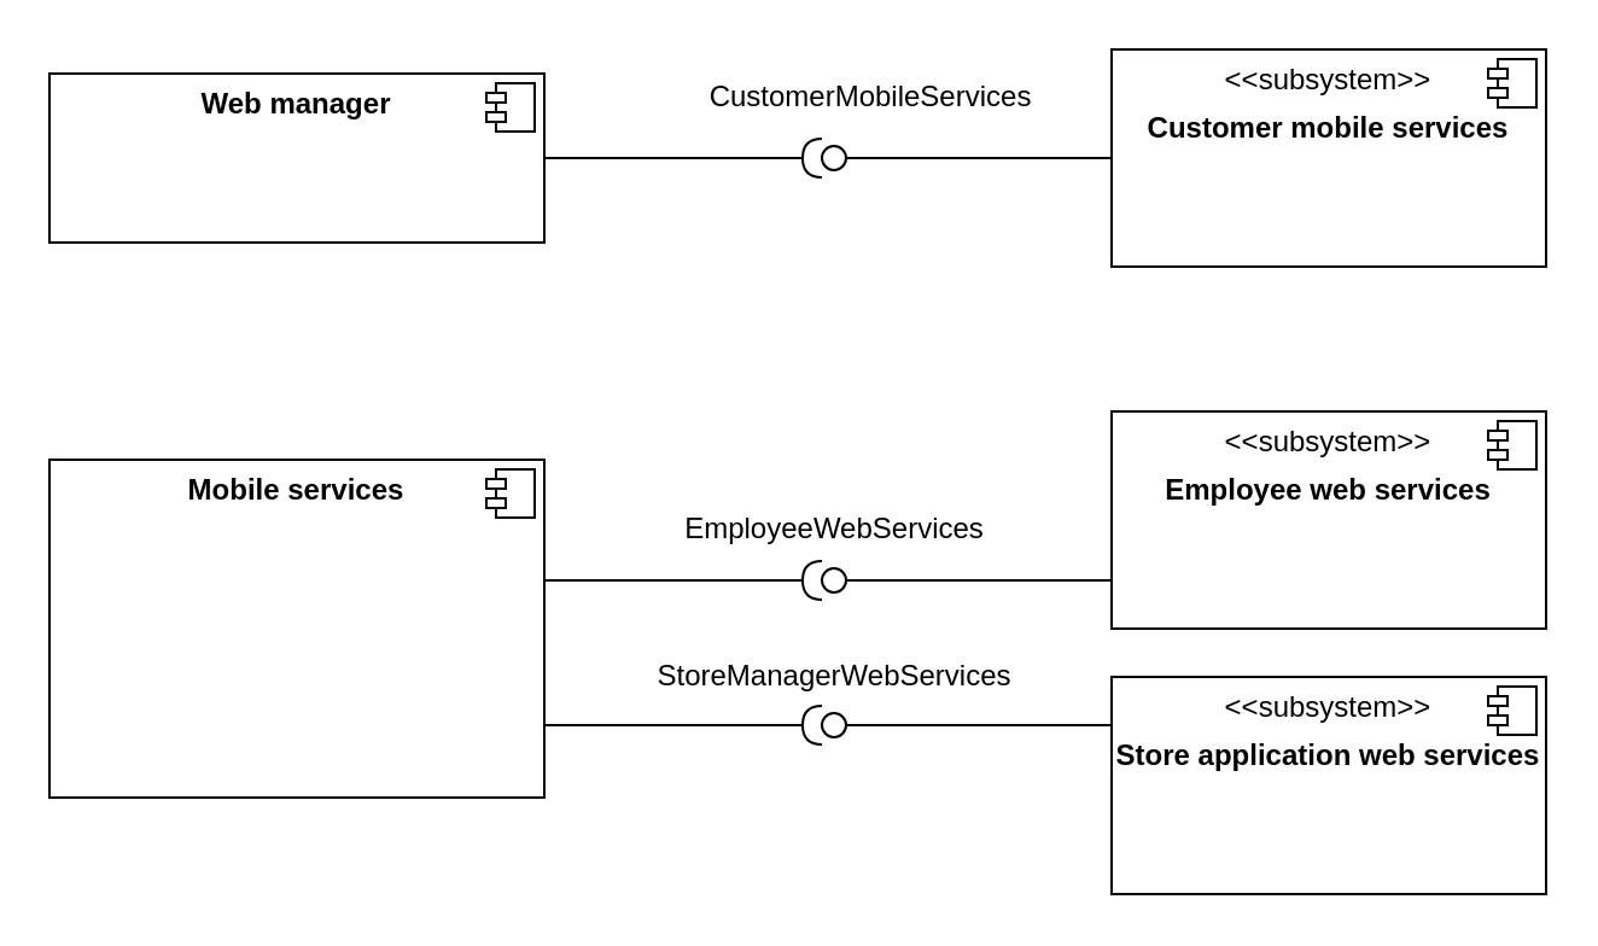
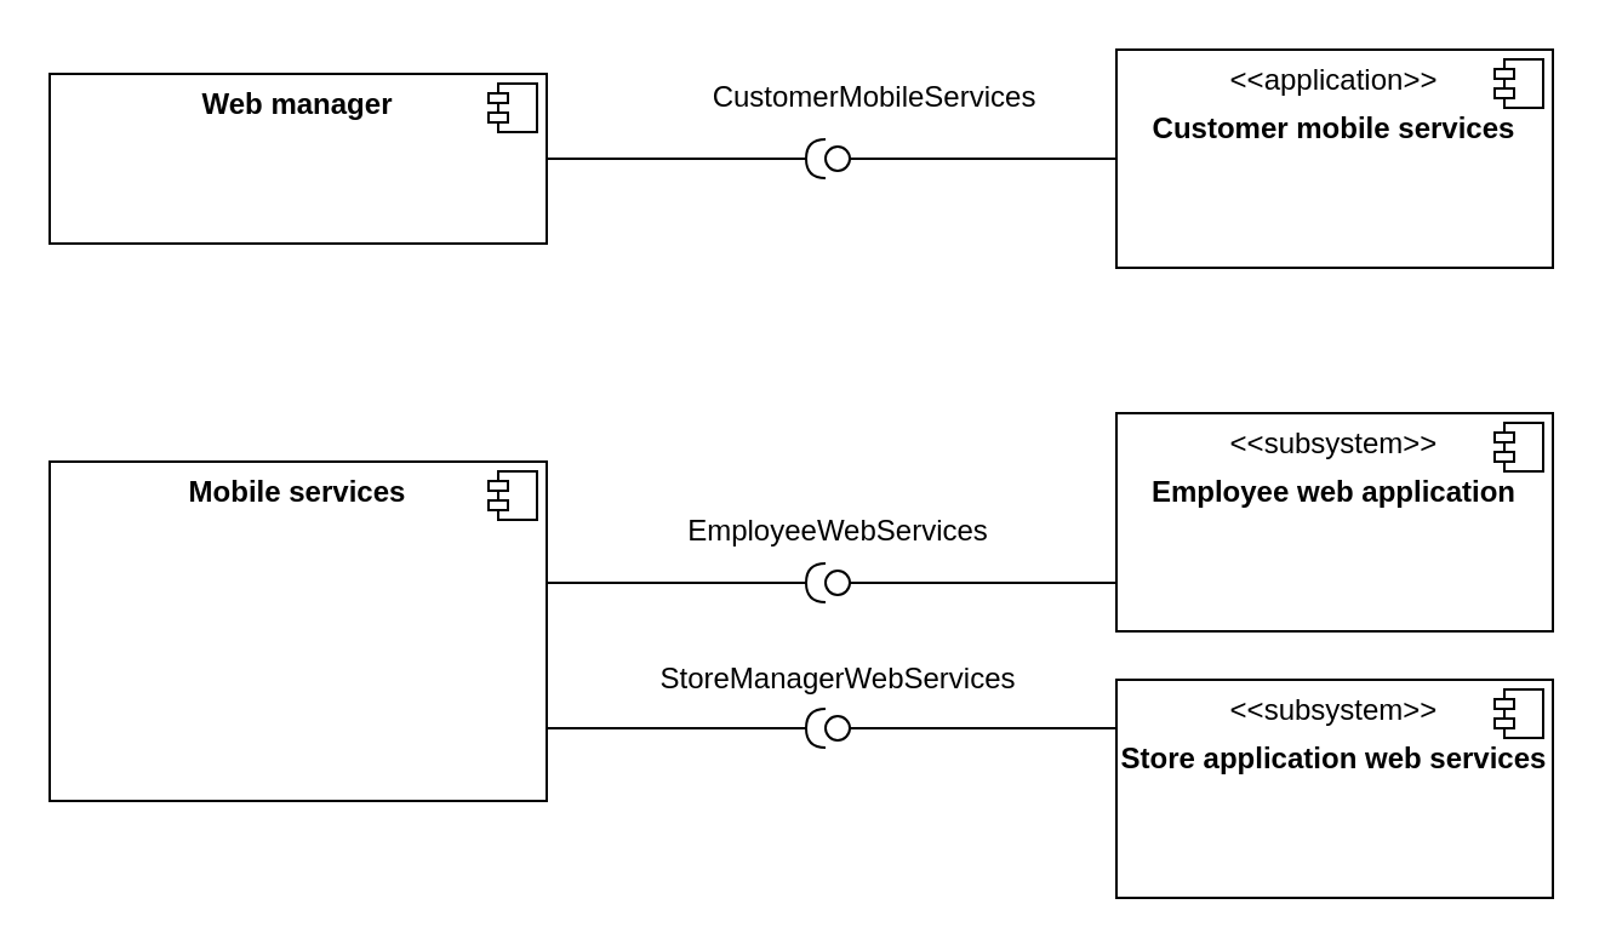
- <mxCell id="6" value="&lt;p style=&quot;margin: 0px ; margin-top: 6px ; text-align: center&quot;&gt;&amp;lt;&amp;lt;subsystem&amp;gt;&amp;gt;&lt;/p&gt;&lt;p style=&quot;margin: 0px ; margin-top: 6px ; text-align: center&quot;&gt;&lt;b&gt;Customer mobile services&lt;/b&gt;&lt;/p&gt;" style="align=left;overflow=fill;html=1;dropTarget=0;" vertex="1" parent="1"><mxGeometry x="460" y="20" width="180" height="90" as="geometry" /></mxCell>
+ <mxCell id="6" value="&lt;p style=&quot;margin: 0px ; margin-top: 6px ; text-align: center&quot;&gt;&amp;lt;&amp;lt;application&amp;gt;&amp;gt;&lt;/p&gt;&lt;p style=&quot;margin: 0px ; margin-top: 6px ; text-align: center&quot;&gt;&lt;b&gt;Customer mobile services&lt;/b&gt;&lt;/p&gt;" style="align=left;overflow=fill;html=1;dropTarget=0;" vertex="1" parent="1"><mxGeometry x="460" y="20" width="180" height="90" as="geometry" /></mxCell>
- <mxCell id="15" value="&lt;p style=&quot;margin: 0px ; margin-top: 6px ; text-align: center&quot;&gt;&amp;lt;&amp;lt;subsystem&amp;gt;&amp;gt;&lt;/p&gt;&lt;p style=&quot;margin: 0px ; margin-top: 6px ; text-align: center&quot;&gt;&lt;b&gt;Employee web services&lt;/b&gt;&lt;/p&gt;" style="align=left;overflow=fill;html=1;dropTarget=0;" vertex="1" parent="1"><mxGeometry x="460" y="170" width="180" height="90" as="geometry" /></mxCell>
+ <mxCell id="15" value="&lt;p style=&quot;margin: 0px ; margin-top: 6px ; text-align: center&quot;&gt;&amp;lt;&amp;lt;subsystem&amp;gt;&amp;gt;&lt;/p&gt;&lt;p style=&quot;margin: 0px ; margin-top: 6px ; text-align: center&quot;&gt;&lt;b&gt;Employee web application&lt;/b&gt;&lt;/p&gt;" style="align=left;overflow=fill;html=1;dropTarget=0;" vertex="1" parent="1"><mxGeometry x="460" y="170" width="180" height="90" as="geometry" /></mxCell>
